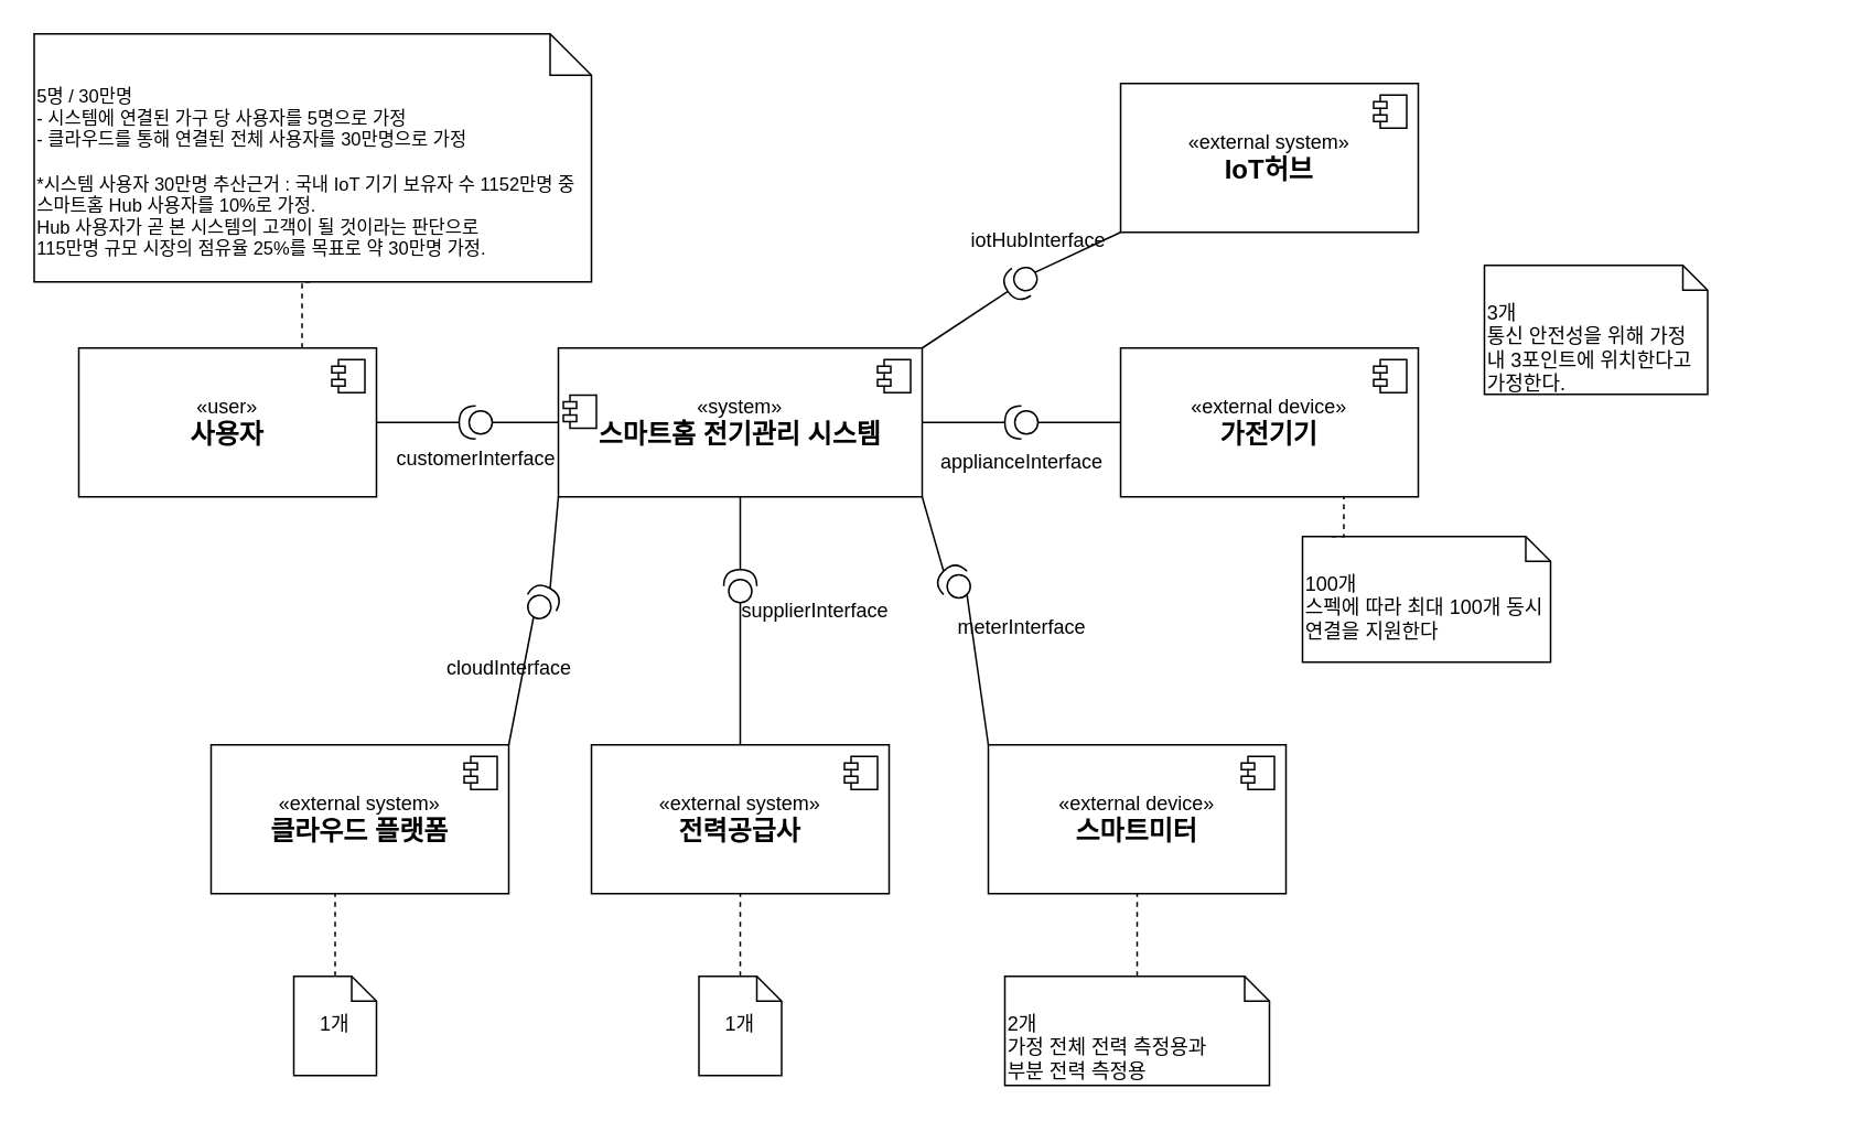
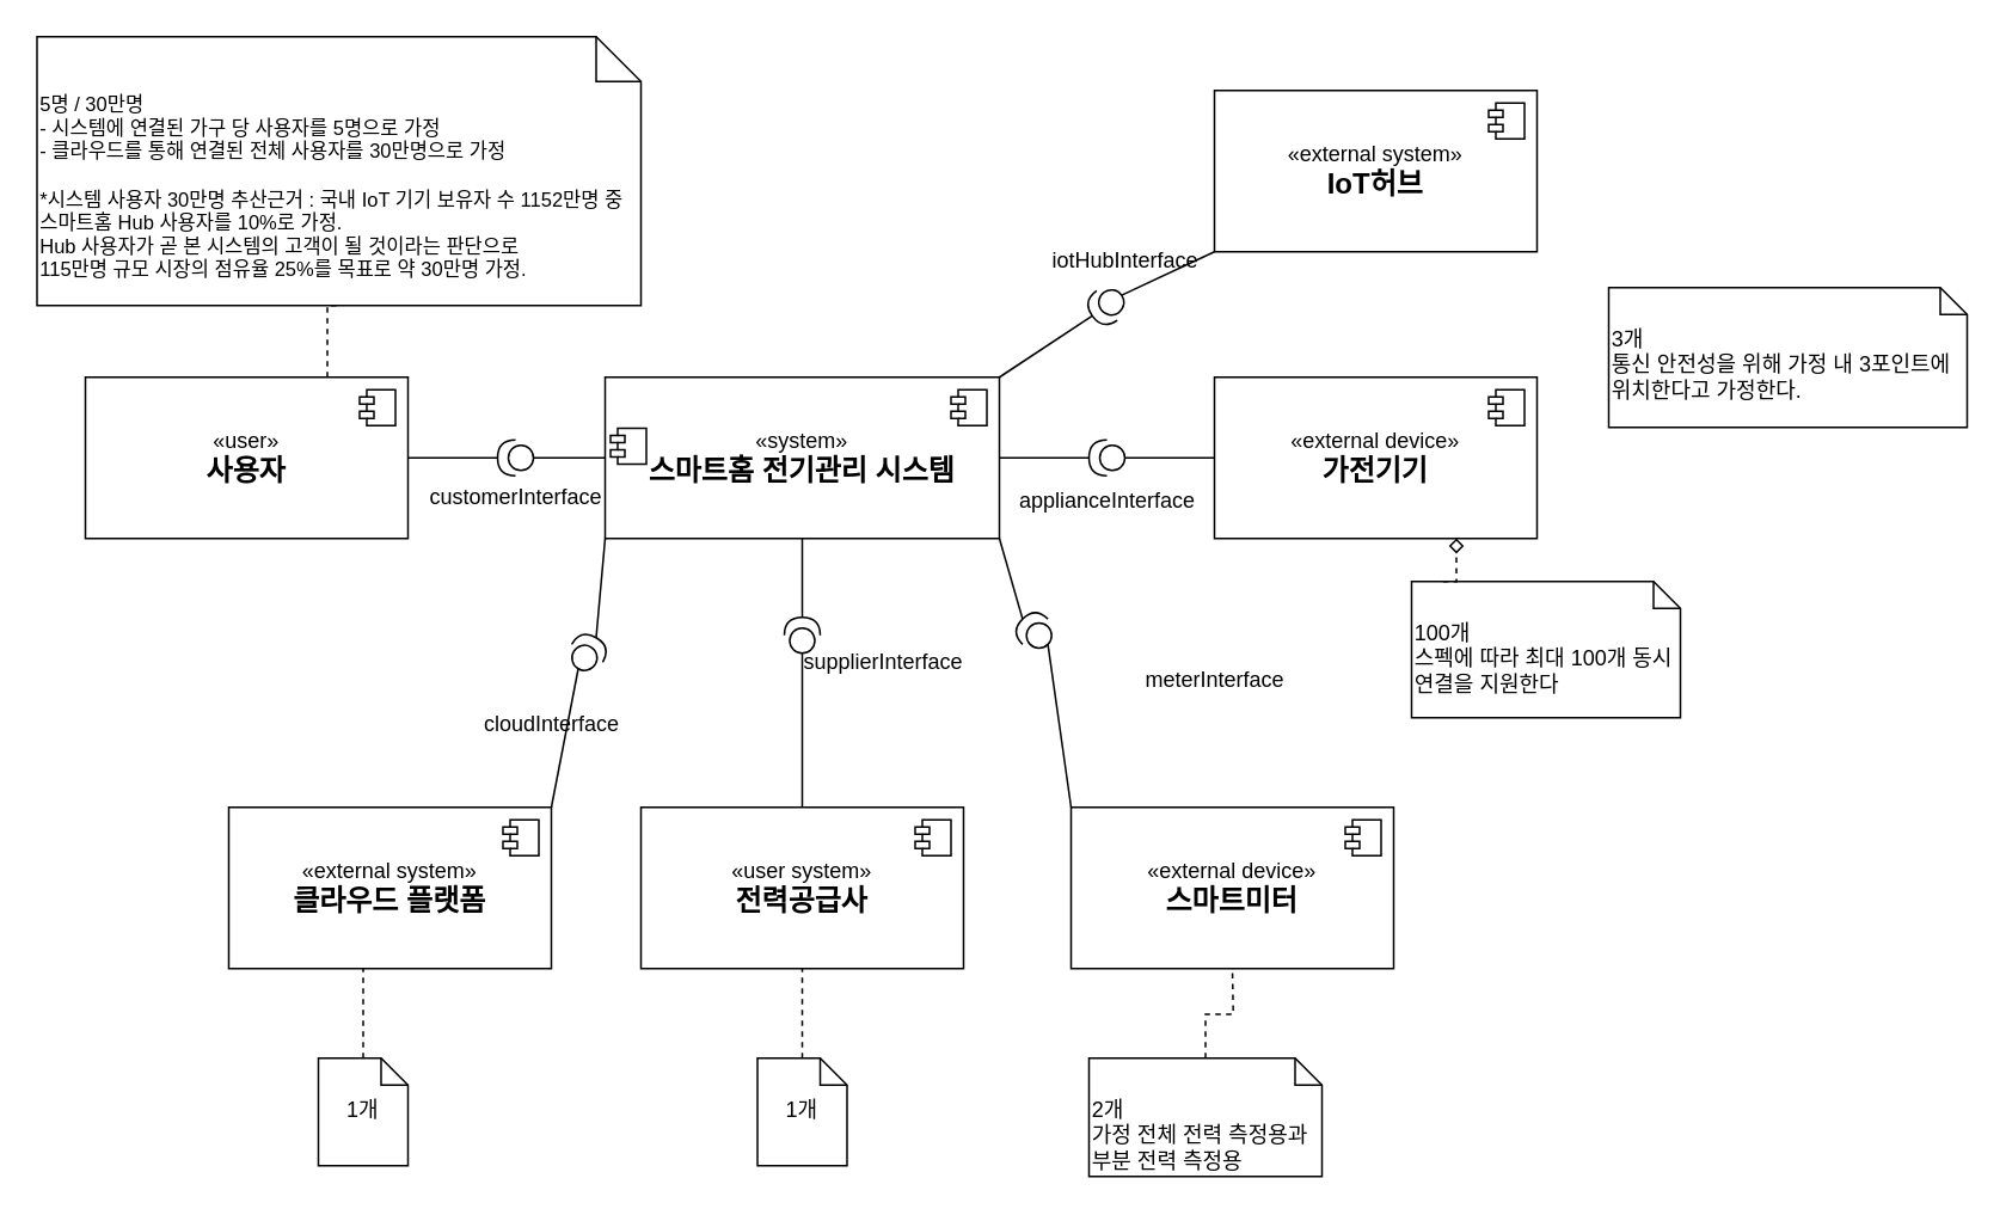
- <mxCell id="49" value="3개&lt;div&gt;통신 안전성을 위해 가정 내 3포인트에 위치한다고 가정한다.&lt;/div&gt;" style="shape=note2;boundedLbl=1;whiteSpace=wrap;html=1;size=15;verticalAlign=top;align=left;" parent="1" vertex="1"><mxGeometry x="897" y="160" width="135" height="78" as="geometry" /></mxCell>
+ <mxCell id="49" value="3개&lt;div&gt;통신 안전성을 위해 가정 내 3포인트에 위치한다고 가정한다.&lt;/div&gt;" style="shape=note2;boundedLbl=1;whiteSpace=wrap;html=1;size=15;verticalAlign=top;align=left;" parent="1" vertex="1"><mxGeometry x="897" y="160" width="200" height="78" as="geometry" /></mxCell>
- <mxCell id="34" style="edgeStyle=orthogonalEdgeStyle;rounded=0;orthogonalLoop=1;jettySize=auto;html=1;exitX=0;exitY=0;exitDx=17.5;exitDy=0;endArrow=none;endFill=0;dashed=1;entryX=0.75;entryY=1;entryDx=0;entryDy=0;exitPerimeter=0;" parent="1" source="33" target="4" edge="1"><mxGeometry relative="1" as="geometry"><mxPoint x="867" y="374" as="targetPoint" /><mxPoint x="867" y="420" as="sourcePoint" /></mxGeometry></mxCell>
+ <mxCell id="34" style="edgeStyle=orthogonalEdgeStyle;rounded=0;orthogonalLoop=1;jettySize=auto;html=1;exitX=0;exitY=0;exitDx=17.5;exitDy=0;endArrow=diamond;endFill=0;dashed=1;entryX=0.75;entryY=1;entryDx=0;entryDy=0;exitPerimeter=0;" parent="1" source="33" target="4" edge="1"><mxGeometry relative="1" as="geometry"><mxPoint x="867" y="374" as="targetPoint" /><mxPoint x="867" y="420" as="sourcePoint" /></mxGeometry></mxCell>
- <mxCell id="27" value="meterInterface" style="text;html=1;align=center;verticalAlign=middle;resizable=0;points=[];autosize=1;strokeColor=none;fillColor=none;" parent="1" vertex="1"><mxGeometry x="567" y="364" width="100" height="30" as="geometry" /></mxCell>
+ <mxCell id="27" value="meterInterface" style="text;html=1;align=center;verticalAlign=middle;resizable=0;points=[];autosize=1;strokeColor=none;fillColor=none;" parent="1" vertex="1"><mxGeometry x="627" y="364" width="100" height="30" as="geometry" /></mxCell>
- <mxCell id="8" value="«external system»&lt;br&gt;&lt;b&gt;&lt;font style=&quot;font-size: 16px;&quot;&gt;전력공급사&lt;/font&gt;&lt;/b&gt;" style="html=1;dropTarget=0;whiteSpace=wrap;" parent="1" vertex="1"><mxGeometry x="357" y="450" width="180" height="90" as="geometry" /></mxCell>
+ <mxCell id="8" value="«user system»&lt;br&gt;&lt;b&gt;&lt;font style=&quot;font-size: 16px;&quot;&gt;전력공급사&lt;/font&gt;&lt;/b&gt;" style="html=1;dropTarget=0;whiteSpace=wrap;" parent="1" vertex="1"><mxGeometry x="357" y="450" width="180" height="90" as="geometry" /></mxCell>
- <mxCell id="31" value="2개&lt;br&gt;&lt;div&gt;가정 전체 전력 측정용과&lt;/div&gt;&lt;div&gt;부분 전력 측정용&lt;/div&gt;" style="shape=note2;boundedLbl=1;whiteSpace=wrap;html=1;size=15;verticalAlign=top;align=left;" parent="1" vertex="1"><mxGeometry x="607" y="590" width="160" height="66" as="geometry" /></mxCell>
+ <mxCell id="31" value="2개&lt;br&gt;&lt;div&gt;가정 전체 전력 측정용과&lt;/div&gt;&lt;div&gt;부분 전력 측정용&lt;/div&gt;" style="shape=note2;boundedLbl=1;whiteSpace=wrap;html=1;size=15;verticalAlign=top;align=left;" parent="1" vertex="1"><mxGeometry x="607" y="590" width="130" height="66" as="geometry" /></mxCell>
